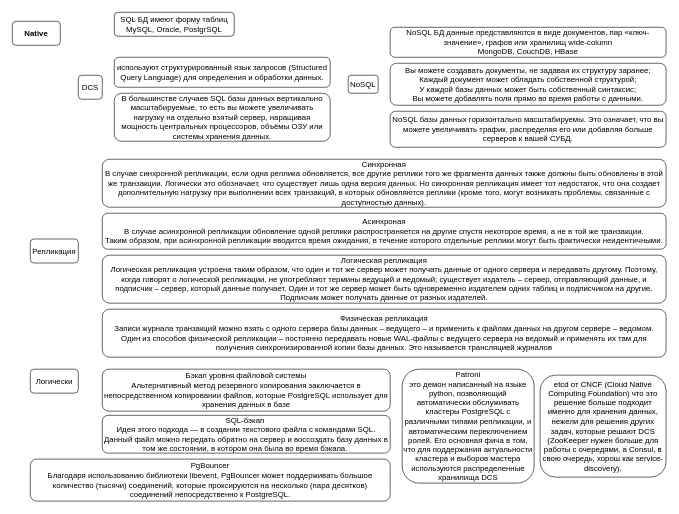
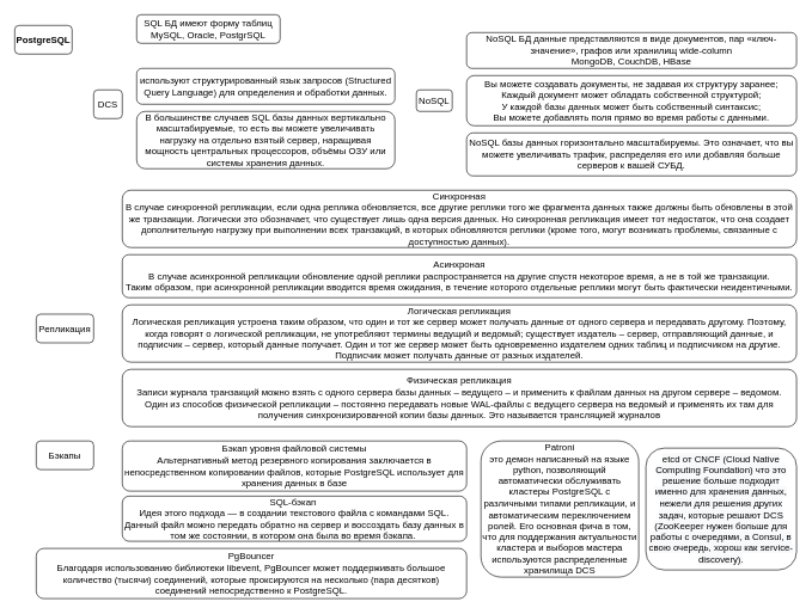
- <mxCell id="2" value="Native" style="rounded=1;whiteSpace=wrap;html=1;fontStyle=1;fontSize=13;" vertex="1" parent="1"><mxGeometry x="20" y="35" width="80" height="40" as="geometry" /></mxCell>
+ <mxCell id="2" value="PostgreSQL" style="rounded=1;whiteSpace=wrap;html=1;fontStyle=1;fontSize=13;" vertex="1" parent="1"><mxGeometry x="20" y="35" width="80" height="40" as="geometry" /></mxCell>
- <mxCell id="11" value="Репликация" style="rounded=1;whiteSpace=wrap;html=1;fontSize=13;" vertex="1" parent="1"><mxGeometry x="50" y="398" width="80" height="40" as="geometry" /></mxCell>
+ <mxCell id="11" value="Репликация" style="rounded=1;whiteSpace=wrap;html=1;fontSize=13;" vertex="1" parent="1"><mxGeometry x="50" y="438" width="80" height="40" as="geometry" /></mxCell>
- <mxCell id="16" value="Логически" style="rounded=1;whiteSpace=wrap;html=1;fontSize=13;" vertex="1" parent="1"><mxGeometry x="50" y="615" width="80" height="40" as="geometry" /></mxCell>
+ <mxCell id="16" value="Бэкапы" style="rounded=1;whiteSpace=wrap;html=1;fontSize=13;" vertex="1" parent="1"><mxGeometry x="50" y="615" width="80" height="40" as="geometry" /></mxCell>
